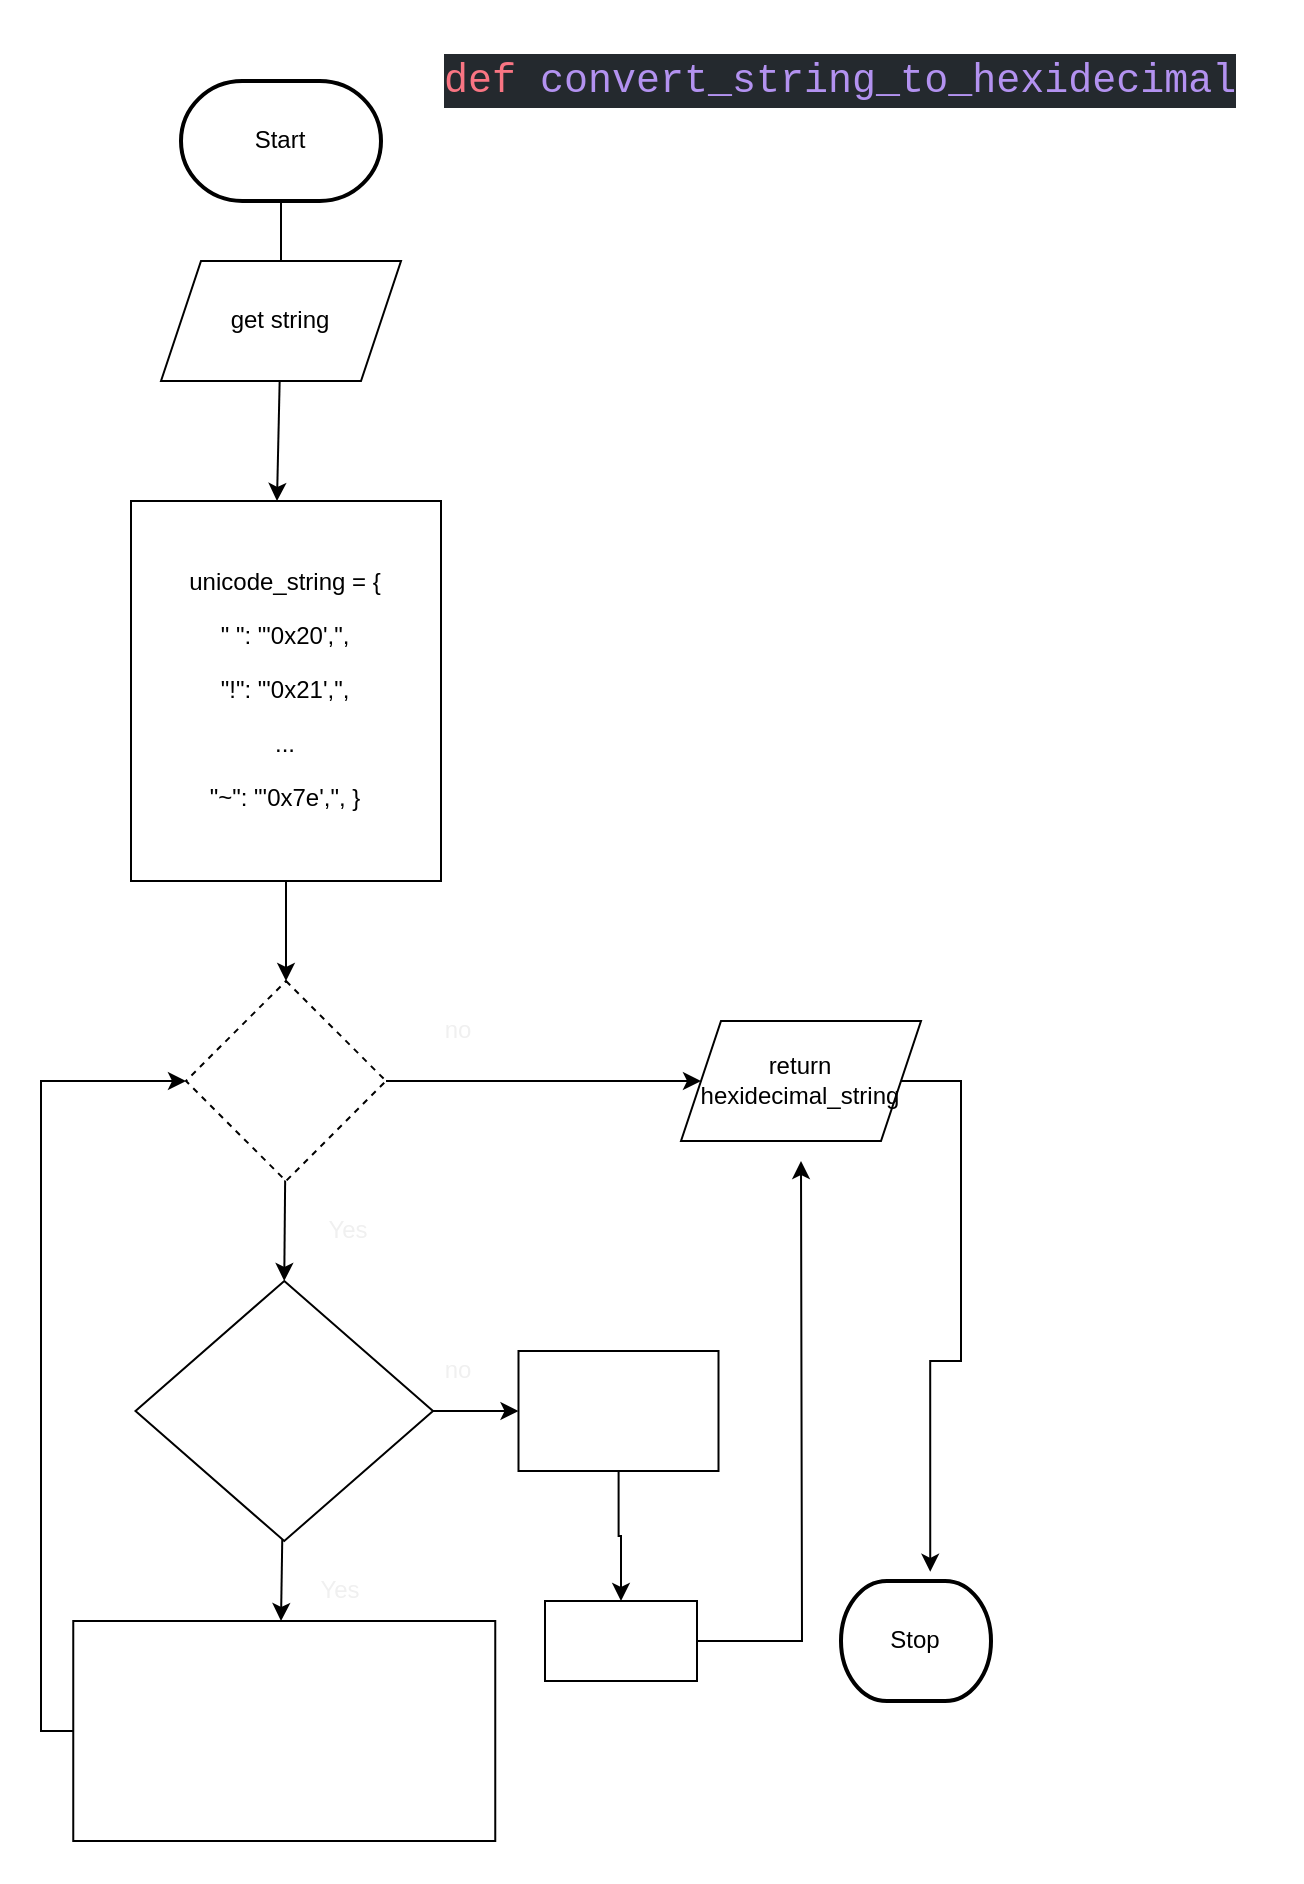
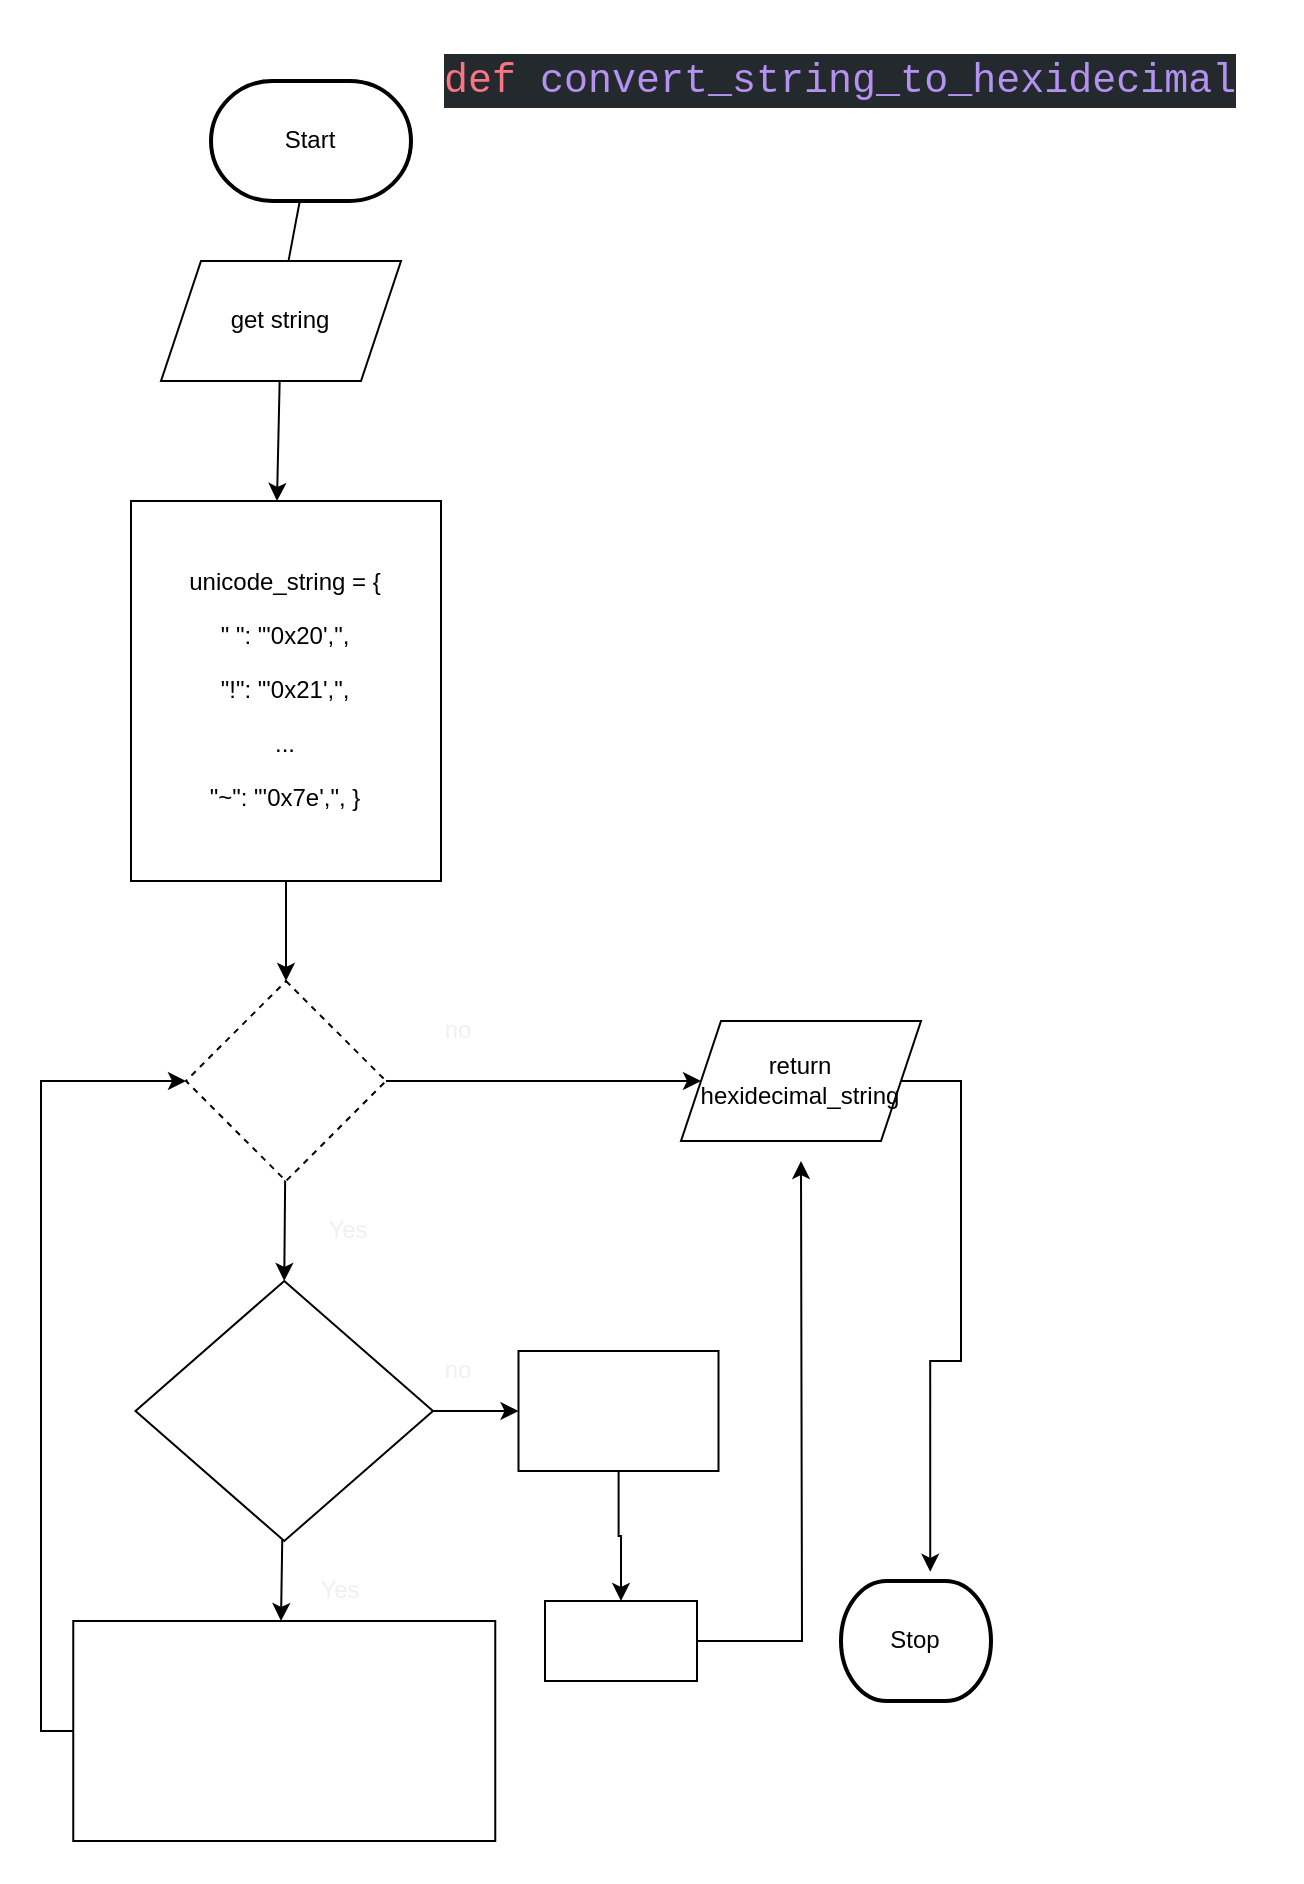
- <mxCell id="3" value="Start" style="strokeWidth=2;html=1;shape=mxgraph.flowchart.terminator;whiteSpace=wrap;" parent="1" vertex="1"><mxGeometry x="90" y="40" width="100" height="60" as="geometry" /></mxCell>
+ <mxCell id="3" value="Start" style="strokeWidth=2;html=1;shape=mxgraph.flowchart.terminator;whiteSpace=wrap;" parent="1" vertex="1"><mxGeometry x="105" y="40" width="100" height="60" as="geometry" /></mxCell>
